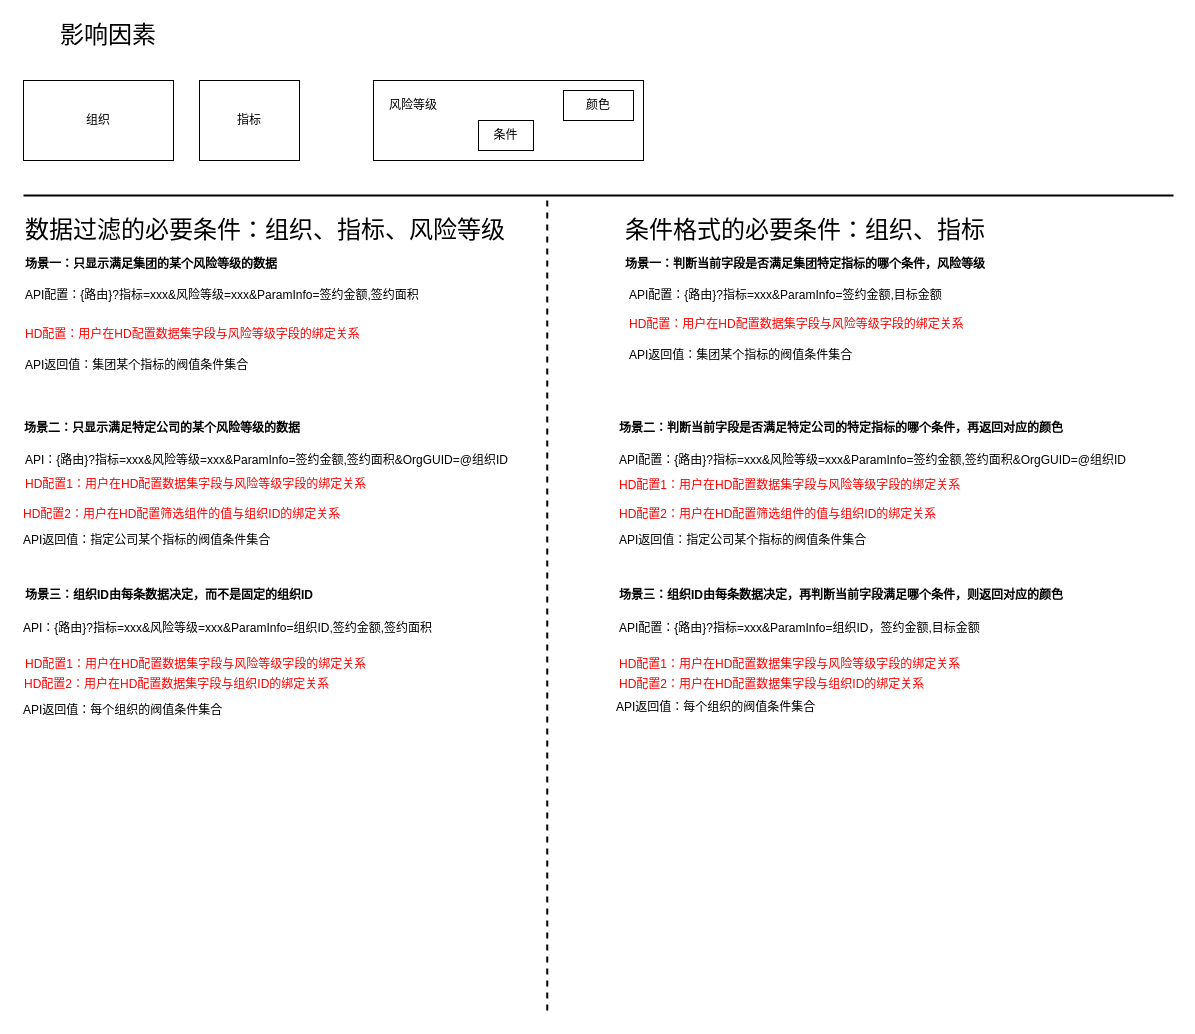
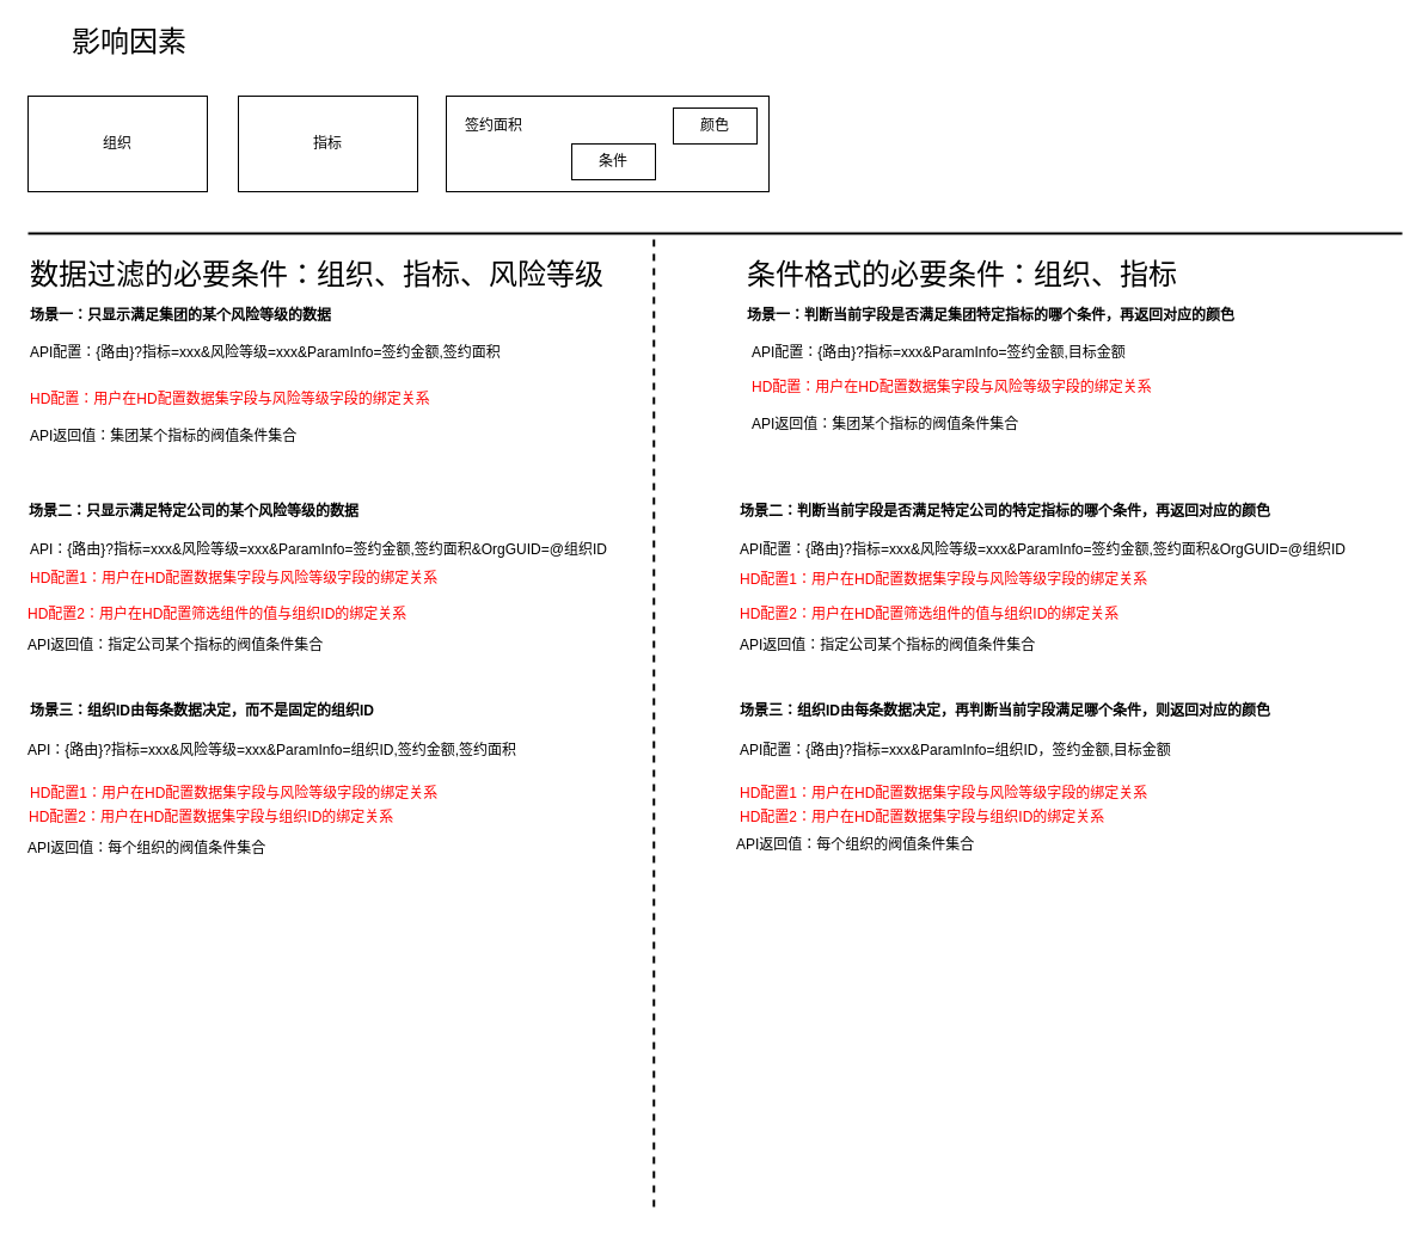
- <mxCell id="8" value="风险等级" style="text;html=1;strokeColor=none;fillColor=none;align=center;verticalAlign=middle;whiteSpace=wrap;rounded=0;fontSize=12;" parent="1" vertex="1"><mxGeometry x="383" y="100" width="60" height="10" as="geometry" /></mxCell>
+ <mxCell id="8" value="签约面积" style="text;html=1;strokeColor=none;fillColor=none;align=center;verticalAlign=middle;whiteSpace=wrap;rounded=0;fontSize=12;" parent="1" vertex="1"><mxGeometry x="383" y="100" width="60" height="10" as="geometry" /></mxCell>
- <mxCell id="4" value="指标" style="rounded=0;whiteSpace=wrap;html=1;" parent="1" vertex="1"><mxGeometry x="199" y="80" width="100" height="80" as="geometry" /></mxCell>
+ <mxCell id="4" value="指标" style="rounded=0;whiteSpace=wrap;html=1;" parent="1" vertex="1"><mxGeometry x="199" y="80" width="150" height="80" as="geometry" /></mxCell>
- <mxCell id="19" value="条件" style="rounded=0;whiteSpace=wrap;html=1;" parent="1" vertex="1"><mxGeometry x="478" y="120" width="55" height="30" as="geometry" /></mxCell>
+ <mxCell id="19" value="条件" style="rounded=0;whiteSpace=wrap;html=1;" parent="1" vertex="1"><mxGeometry x="478" y="120" width="70" height="30" as="geometry" /></mxCell>
- <mxCell id="15" value="&lt;b&gt;场景一：判断当前字段是否满足集团特定指标的哪个条件，风险等级&lt;/b&gt;" style="text;html=1;strokeColor=none;fillColor=none;align=left;verticalAlign=middle;whiteSpace=wrap;rounded=0;fontSize=12;" parent="1" vertex="1"><mxGeometry x="623" y="259" width="420" height="10" as="geometry" /></mxCell>
+ <mxCell id="15" value="&lt;b&gt;场景一：判断当前字段是否满足集团特定指标的哪个条件，再返回对应的颜色&lt;/b&gt;" style="text;html=1;strokeColor=none;fillColor=none;align=left;verticalAlign=middle;whiteSpace=wrap;rounded=0;fontSize=12;" parent="1" vertex="1"><mxGeometry x="623" y="259" width="420" height="10" as="geometry" /></mxCell>
